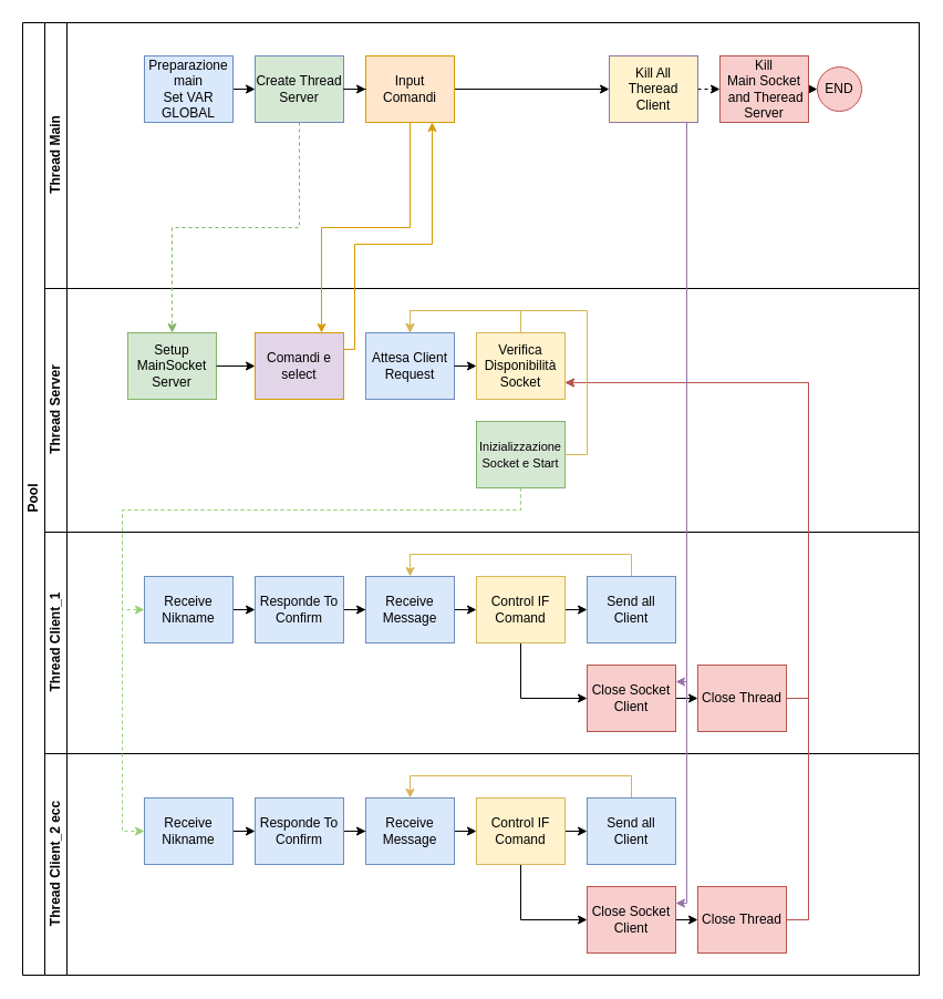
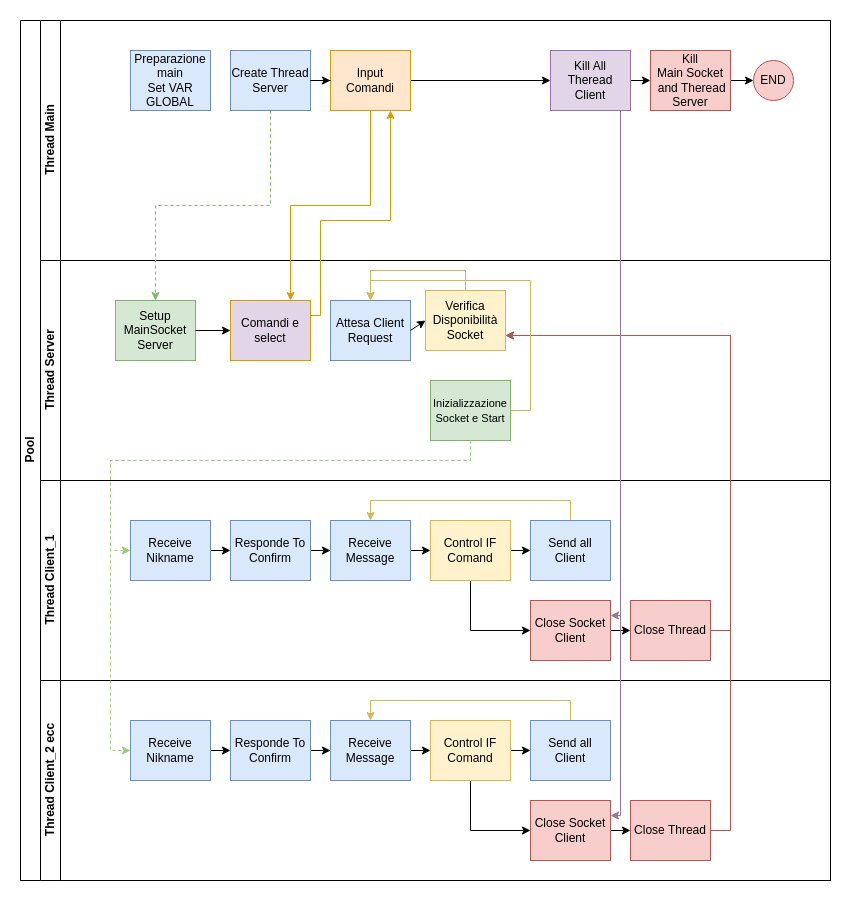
- <mxCell id="4" style="edgeStyle=orthogonalEdgeStyle;rounded=0;orthogonalLoop=1;jettySize=auto;html=1;exitX=1;exitY=0.5;exitDx=0;exitDy=0;entryX=0;entryY=0.5;entryDx=0;entryDy=0;" edge="1" parent="3" source="5" target="9"><mxGeometry relative="1" as="geometry" /></mxCell>
- <mxCell id="9" value="Create Thread Server" style="rounded=0;whiteSpace=wrap;html=1;fontFamily=Helvetica;fontSize=12;align=center;fillColor=#d5e8d4;strokeColor=#6c8ebf;" vertex="1" parent="3"><mxGeometry x="190" y="30" width="80" height="60" as="geometry" /></mxCell>
+ <mxCell id="9" value="Create Thread Server" style="rounded=0;whiteSpace=wrap;html=1;fontFamily=Helvetica;fontSize=12;align=center;fillColor=#dae8fc;strokeColor=#6c8ebf;" vertex="1" parent="3"><mxGeometry x="190" y="30" width="80" height="60" as="geometry" /></mxCell>
- <mxCell id="7" value="Kill All Theread Client" style="rounded=0;whiteSpace=wrap;html=1;fontFamily=Helvetica;fontSize=12;align=center;fillColor=#fff2cc;strokeColor=#9673a6;" parent="3" vertex="1"><mxGeometry x="510" y="30" width="80" height="60" as="geometry" /></mxCell>
+ <mxCell id="7" value="Kill All Theread Client" style="rounded=0;whiteSpace=wrap;html=1;fontFamily=Helvetica;fontSize=12;align=center;fillColor=#e1d5e7;strokeColor=#9673a6;" parent="3" vertex="1"><mxGeometry x="510" y="30" width="80" height="60" as="geometry" /></mxCell>
- <mxCell id="6" style="edgeStyle=orthogonalEdgeStyle;rounded=0;orthogonalLoop=1;jettySize=auto;html=1;exitX=1;exitY=0.5;exitDx=0;exitDy=0;entryX=0;entryY=0.5;entryDx=0;entryDy=0;endArrow=classic;endFill=1;strokeColor=#000000;dashed=1;" edge="1" parent="3" source="7" target="14"><mxGeometry relative="1" as="geometry" /></mxCell>
+ <mxCell id="6" style="edgeStyle=orthogonalEdgeStyle;rounded=0;orthogonalLoop=1;jettySize=auto;html=1;exitX=1;exitY=0.5;exitDx=0;exitDy=0;entryX=0;entryY=0.5;entryDx=0;entryDy=0;endArrow=classic;endFill=1;strokeColor=#000000;" edge="1" parent="3" source="7" target="14"><mxGeometry relative="1" as="geometry" /></mxCell>
- <mxCell id="8" value="END" style="ellipse;whiteSpace=wrap;html=1;fillColor=#f8cecc;strokeColor=#b85450;" parent="3" vertex="1"><mxGeometry x="698" y="40" width="40" height="40" as="geometry" /></mxCell>
+ <mxCell id="8" value="END" style="ellipse;whiteSpace=wrap;html=1;fillColor=#f8cecc;strokeColor=#b85450;" parent="3" vertex="1"><mxGeometry x="713" y="40" width="40" height="40" as="geometry" /></mxCell>
- <mxCell id="17" value="Verifica Disponibilità&lt;br&gt;Socket" style="rounded=0;whiteSpace=wrap;html=1;fillColor=#fff2cc;strokeColor=#d6b656;" parent="15" vertex="1"><mxGeometry x="390" y="40" width="80" height="60" as="geometry" /></mxCell>
+ <mxCell id="17" value="Verifica Disponibilità&lt;br&gt;Socket" style="rounded=0;whiteSpace=wrap;html=1;fillColor=#fff2cc;strokeColor=#d6b656;" parent="15" vertex="1"><mxGeometry x="385" y="30" width="80" height="60" as="geometry" /></mxCell>
